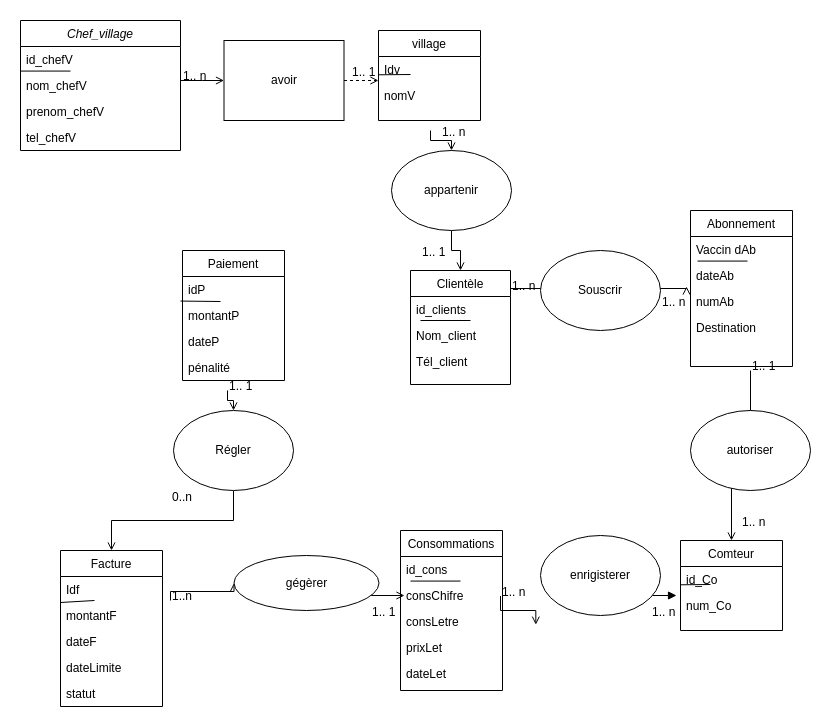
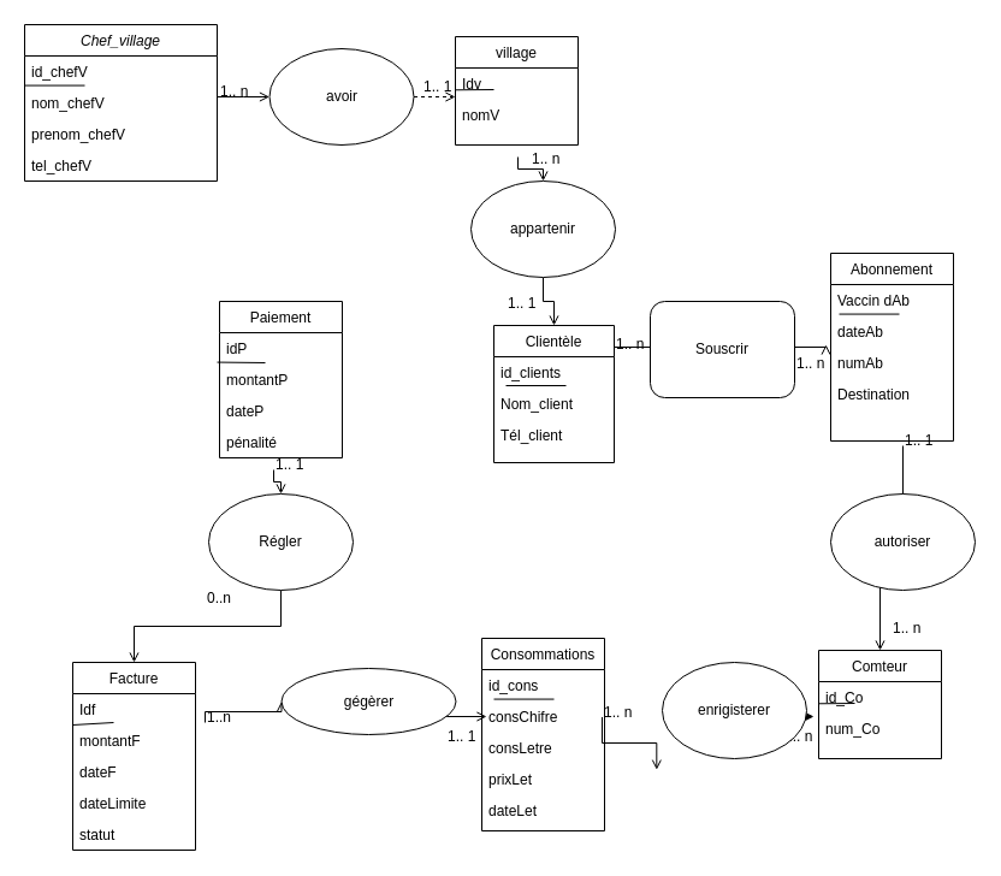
- <mxCell id="67" value="avoir" style="whiteSpace=wrap;html=1;rounded=0;" vertex="1" parent="1"><mxGeometry x="223.5" y="40" width="120" height="80" as="geometry" /></mxCell>
+ <mxCell id="67" value="avoir" style="ellipse;whiteSpace=wrap;html=1;" vertex="1" parent="1"><mxGeometry x="223.5" y="40" width="120" height="80" as="geometry" /></mxCell>
- <mxCell id="69" value="Souscrir" style="ellipse;whiteSpace=wrap;html=1;" vertex="1" parent="1"><mxGeometry x="540" y="250" width="120" height="80" as="geometry" /></mxCell>
+ <mxCell id="69" value="Souscrir" style="whiteSpace=wrap;html=1;rounded=1;" vertex="1" parent="1"><mxGeometry x="540" y="250" width="120" height="80" as="geometry" /></mxCell>
- <mxCell id="78" value="enrigisterer" style="ellipse;whiteSpace=wrap;html=1;" vertex="1" parent="1"><mxGeometry x="540" y="535" width="120" height="80" as="geometry" /></mxCell>
+ <mxCell id="78" value="enrigisterer" style="ellipse;whiteSpace=wrap;html=1;" vertex="1" parent="1"><mxGeometry x="550" y="550" width="120" height="80" as="geometry" /></mxCell>
